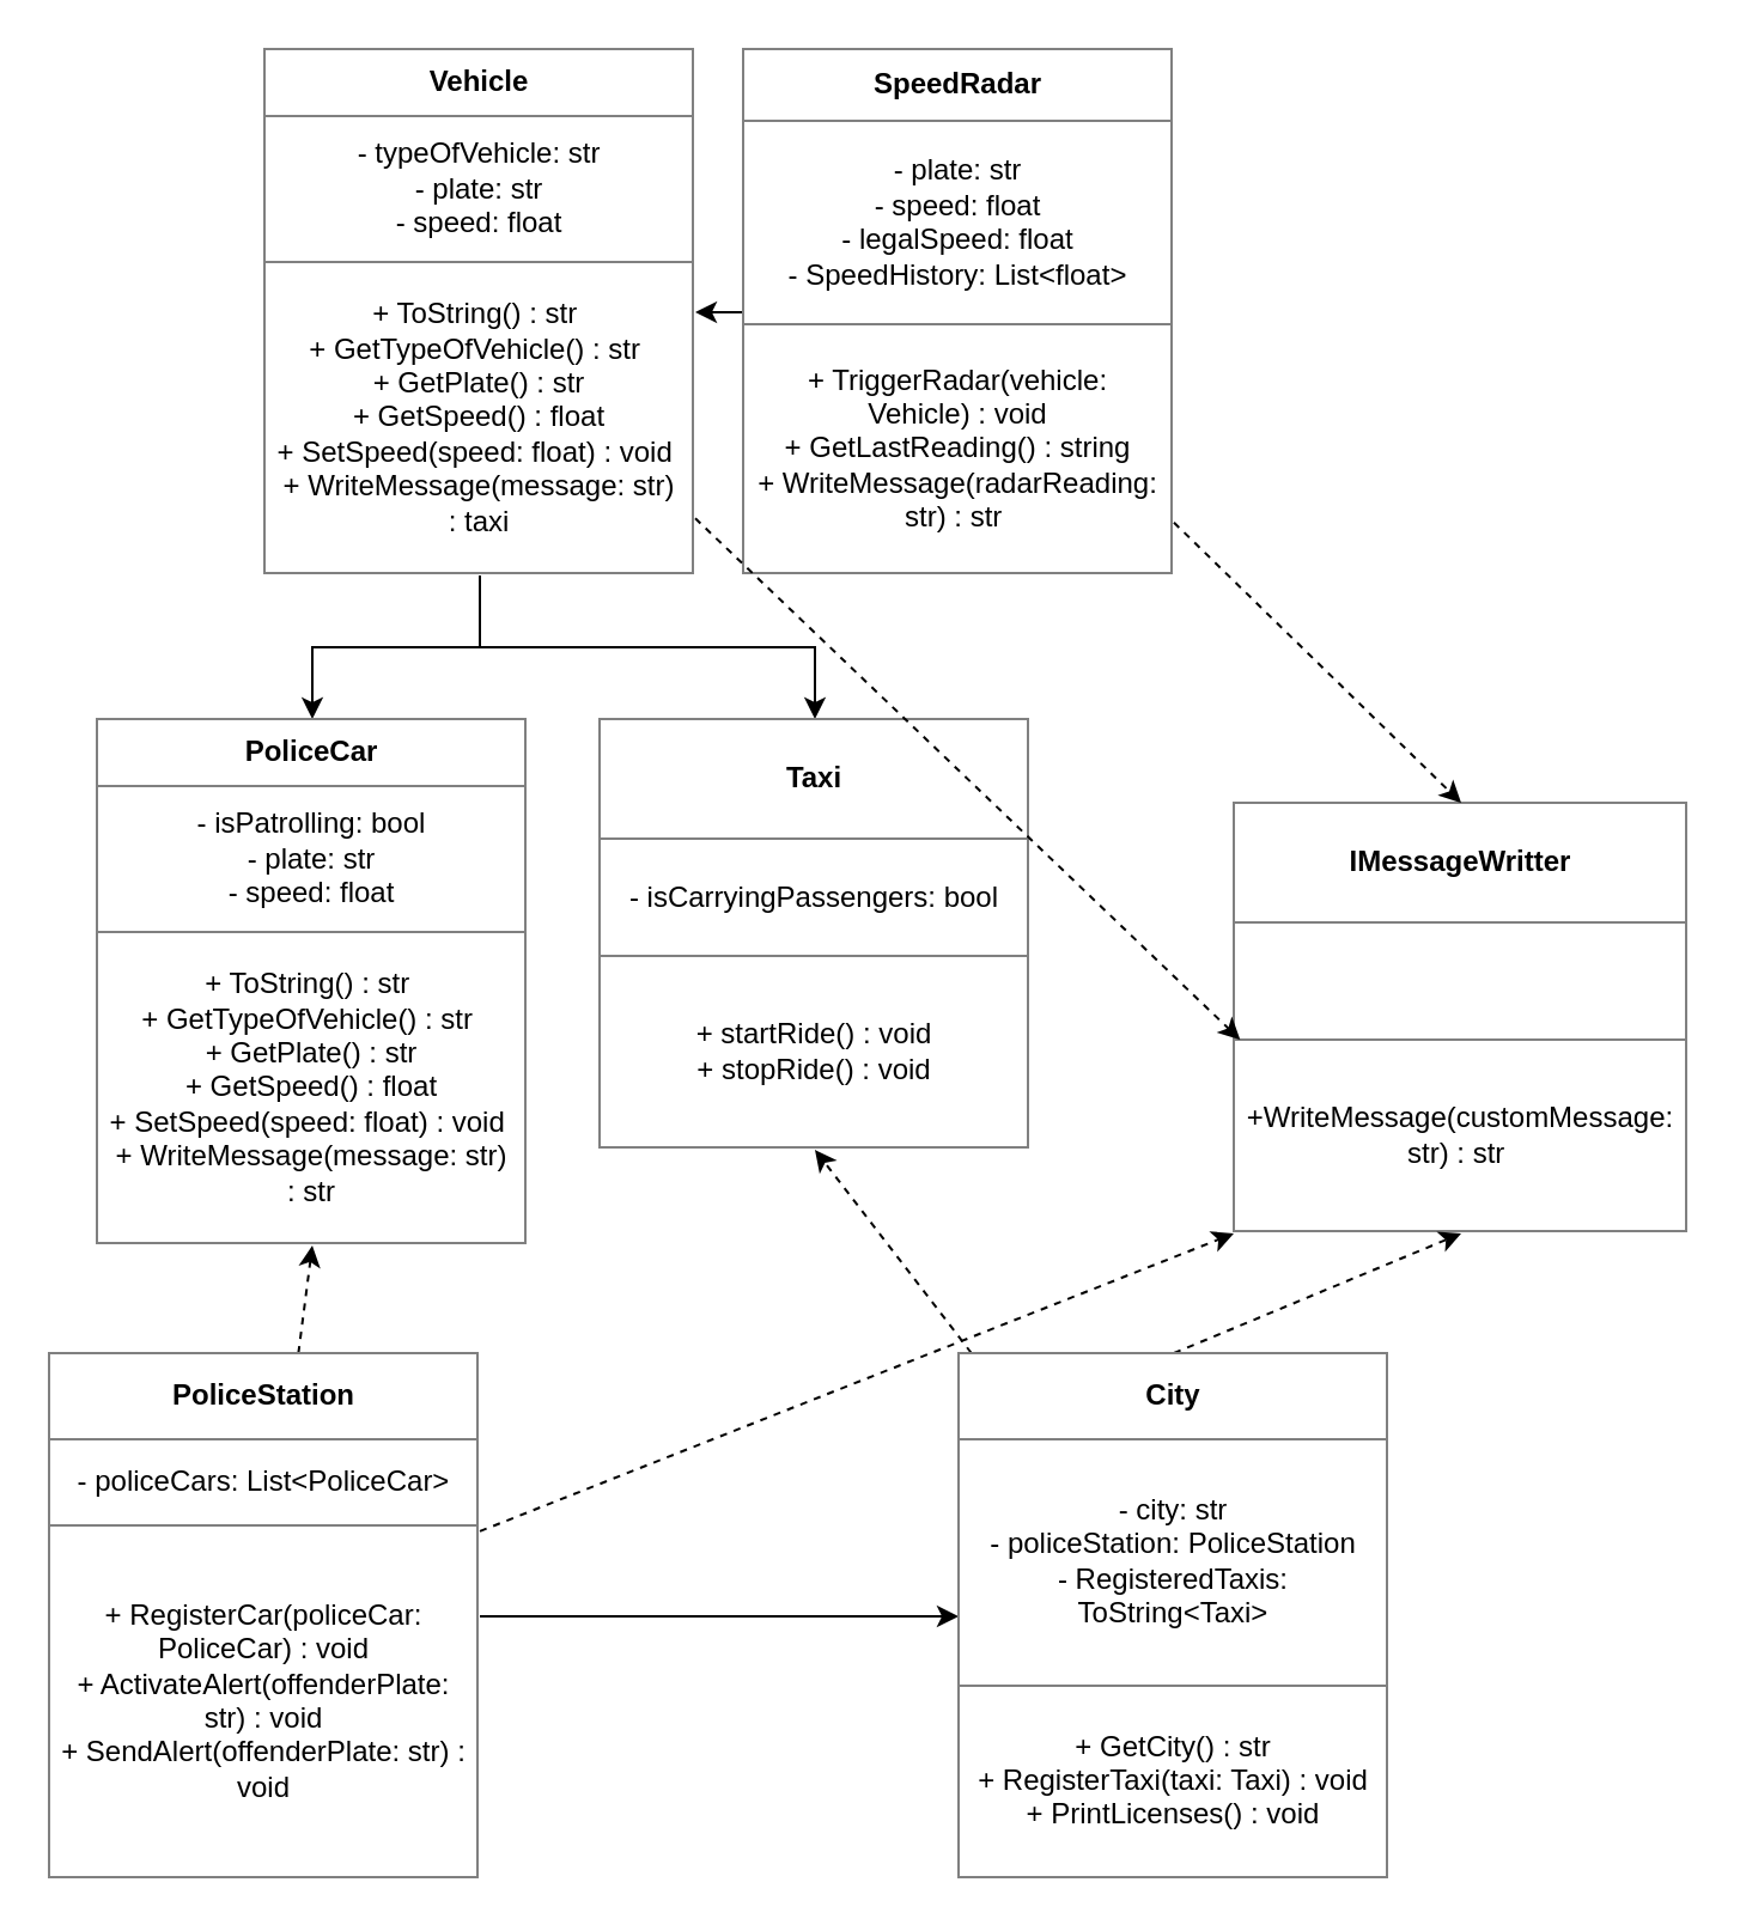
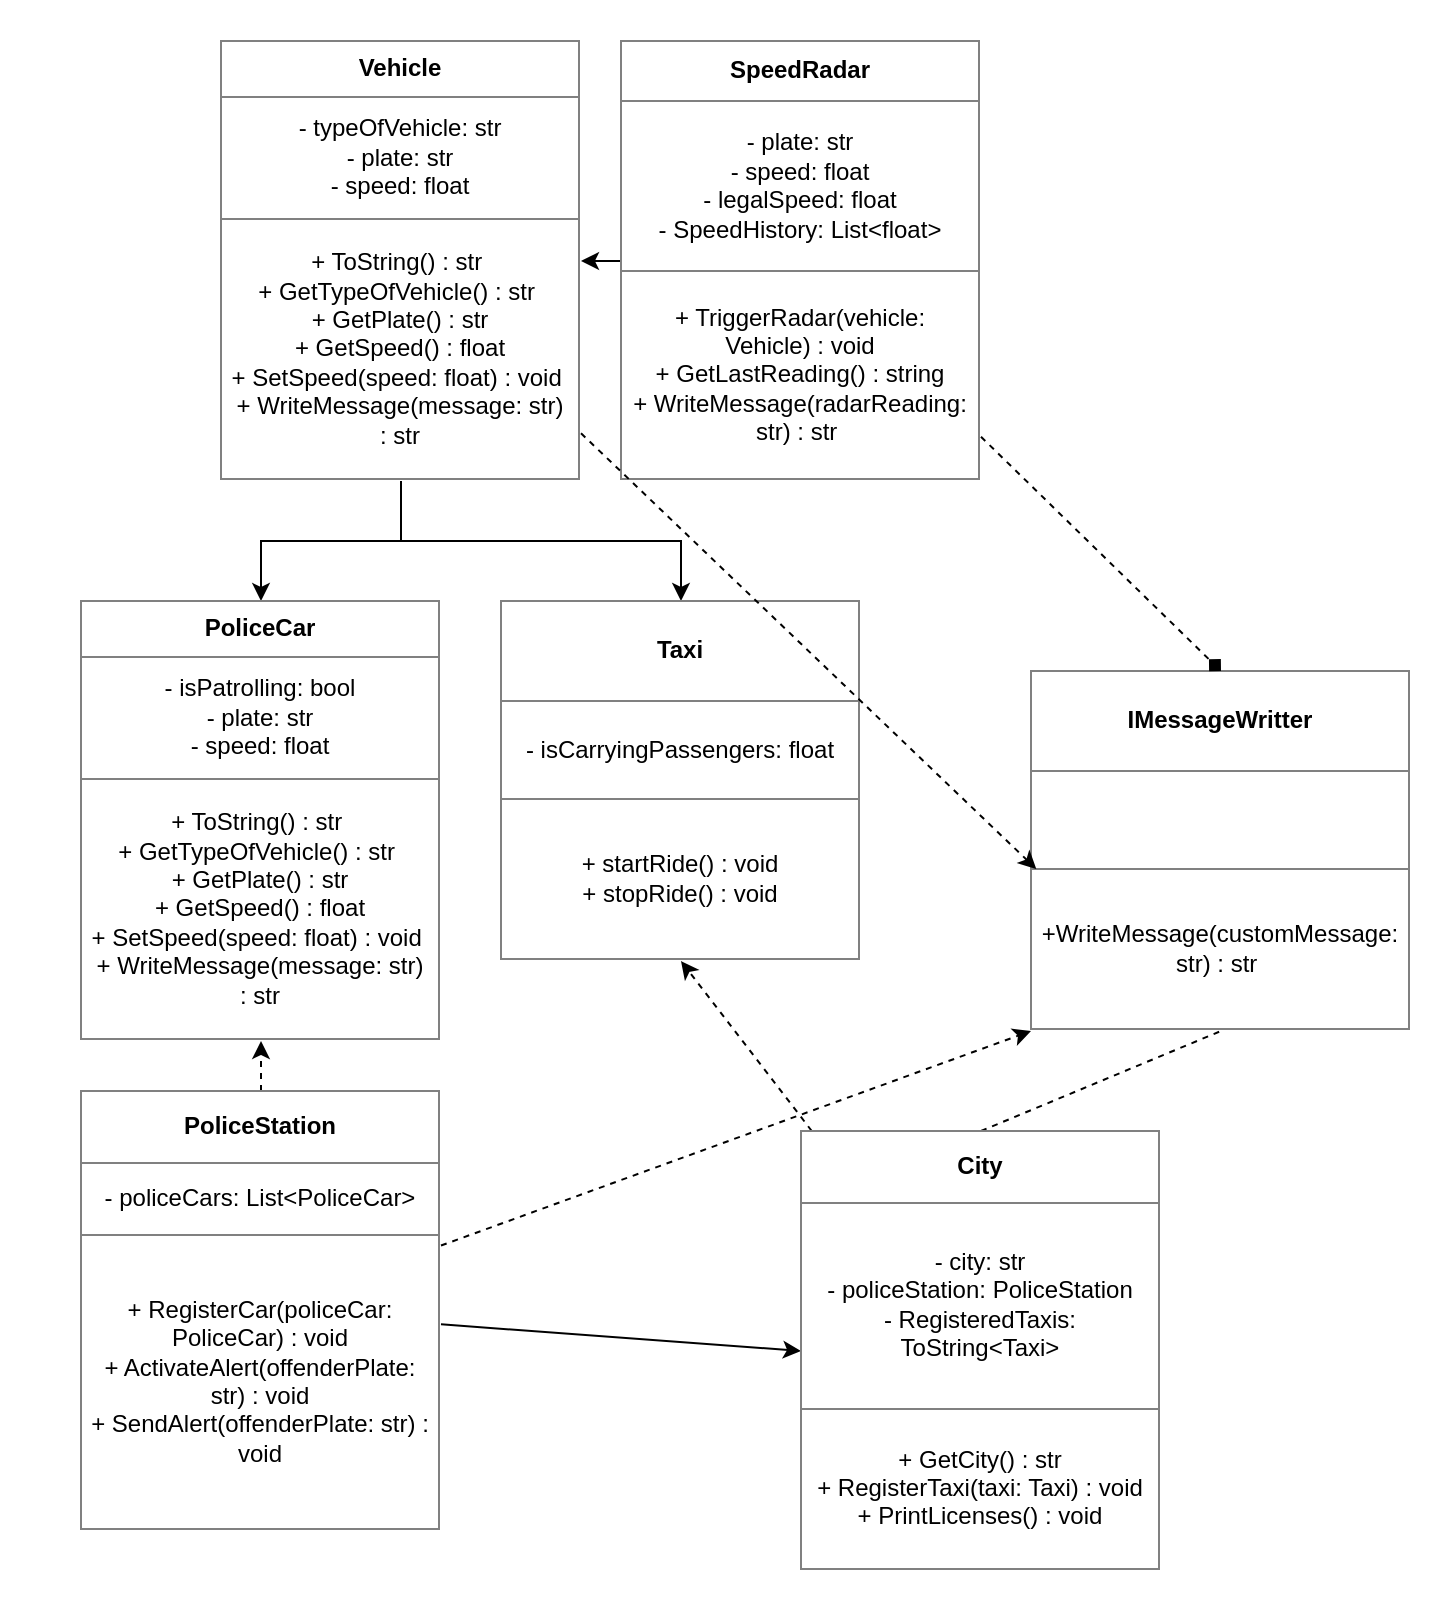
- <mxCell id="4" value="&lt;table border=&quot;1&quot; width=&quot;100%&quot; height=&quot;100%&quot; cellpadding=&quot;4&quot; style=&quot;width:100%;height:100%;border-collapse:collapse;&quot;&gt;&lt;tbody&gt;&lt;tr&gt;&lt;th align=&quot;center&quot;&gt;&lt;b&gt;Vehicle&lt;/b&gt;&lt;/th&gt;&lt;/tr&gt;&lt;tr&gt;&lt;td align=&quot;center&quot;&gt;- typeOfVehicle: str&lt;br&gt;- plate: str&lt;br&gt;- speed: float&lt;/td&gt;&lt;/tr&gt;&lt;tr&gt;&lt;td align=&quot;center&quot;&gt;+ ToString() : str&amp;nbsp;&lt;br&gt;+ GetTypeOfVehicle() : str&amp;nbsp;&lt;br&gt;+ GetPlate() : str&lt;br&gt;+ GetSpeed() : float&lt;br&gt;+ SetSpeed(speed: float) : void&amp;nbsp;&lt;br&gt;+ WriteMessage(message: str) : taxi&lt;/td&gt;&lt;/tr&gt;&lt;/tbody&gt;&lt;/table&gt;" style="text;html=1;whiteSpace=wrap;strokeColor=none;fillColor=none;overflow=fill;rounded=0;" vertex="1" parent="1"><mxGeometry x="110" y="20" width="180" height="220" as="geometry" /></mxCell>
+ <mxCell id="4" value="&lt;table border=&quot;1&quot; width=&quot;100%&quot; height=&quot;100%&quot; cellpadding=&quot;4&quot; style=&quot;width:100%;height:100%;border-collapse:collapse;&quot;&gt;&lt;tbody&gt;&lt;tr&gt;&lt;th align=&quot;center&quot;&gt;&lt;b&gt;Vehicle&lt;/b&gt;&lt;/th&gt;&lt;/tr&gt;&lt;tr&gt;&lt;td align=&quot;center&quot;&gt;- typeOfVehicle: str&lt;br&gt;- plate: str&lt;br&gt;- speed: float&lt;/td&gt;&lt;/tr&gt;&lt;tr&gt;&lt;td align=&quot;center&quot;&gt;+ ToString() : str&amp;nbsp;&lt;br&gt;+ GetTypeOfVehicle() : str&amp;nbsp;&lt;br&gt;+ GetPlate() : str&lt;br&gt;+ GetSpeed() : float&lt;br&gt;+ SetSpeed(speed: float) : void&amp;nbsp;&lt;br&gt;+ WriteMessage(message: str) : str&lt;/td&gt;&lt;/tr&gt;&lt;/tbody&gt;&lt;/table&gt;" style="text;html=1;whiteSpace=wrap;strokeColor=none;fillColor=none;overflow=fill;rounded=0;" vertex="1" parent="1"><mxGeometry x="110" y="20" width="180" height="220" as="geometry" /></mxCell>
- <mxCell id="5" value="&lt;table border=&quot;1&quot; width=&quot;100%&quot; height=&quot;100%&quot; cellpadding=&quot;4&quot; style=&quot;width:100%;height:100%;border-collapse:collapse;&quot;&gt;&lt;tbody&gt;&lt;tr&gt;&lt;th align=&quot;center&quot;&gt;&lt;b&gt;Taxi&lt;/b&gt;&lt;/th&gt;&lt;/tr&gt;&lt;tr&gt;&lt;td align=&quot;center&quot;&gt;- isCarryingPassengers: bool&lt;/td&gt;&lt;/tr&gt;&lt;tr&gt;&lt;td align=&quot;center&quot;&gt;+ startRide() : void&lt;br&gt;+ stopRide() : void&lt;/td&gt;&lt;/tr&gt;&lt;/tbody&gt;&lt;/table&gt;" style="text;html=1;whiteSpace=wrap;strokeColor=none;fillColor=none;overflow=fill;rounded=0;" vertex="1" parent="1"><mxGeometry x="250" y="300" width="180" height="180" as="geometry" /></mxCell>
+ <mxCell id="5" value="&lt;table border=&quot;1&quot; width=&quot;100%&quot; height=&quot;100%&quot; cellpadding=&quot;4&quot; style=&quot;width:100%;height:100%;border-collapse:collapse;&quot;&gt;&lt;tbody&gt;&lt;tr&gt;&lt;th align=&quot;center&quot;&gt;&lt;b&gt;Taxi&lt;/b&gt;&lt;/th&gt;&lt;/tr&gt;&lt;tr&gt;&lt;td align=&quot;center&quot;&gt;- isCarryingPassengers: float&lt;/td&gt;&lt;/tr&gt;&lt;tr&gt;&lt;td align=&quot;center&quot;&gt;+ startRide() : void&lt;br&gt;+ stopRide() : void&lt;/td&gt;&lt;/tr&gt;&lt;/tbody&gt;&lt;/table&gt;" style="text;html=1;whiteSpace=wrap;strokeColor=none;fillColor=none;overflow=fill;rounded=0;" vertex="1" parent="1"><mxGeometry x="250" y="300" width="180" height="180" as="geometry" /></mxCell>
- <mxCell id="9" style="edgeStyle=none;rounded=0;orthogonalLoop=1;jettySize=auto;html=1;entryX=0.5;entryY=0;entryDx=0;entryDy=0;dashed=1;" edge="1" parent="1" source="10" target="7"><mxGeometry relative="1" as="geometry" /></mxCell>
+ <mxCell id="9" style="edgeStyle=none;rounded=0;orthogonalLoop=1;jettySize=auto;html=1;entryX=0.5;entryY=0;entryDx=0;entryDy=0;dashed=1;endArrow=diamond;" edge="1" parent="1" source="10" target="7"><mxGeometry relative="1" as="geometry" /></mxCell>
- <mxCell id="16" style="edgeStyle=none;rounded=0;orthogonalLoop=1;jettySize=auto;html=1;exitX=0.5;exitY=0;exitDx=0;exitDy=0;entryX=0.5;entryY=1;entryDx=0;entryDy=0;dashed=1;" edge="1" parent="1" source="18" target="7"><mxGeometry relative="1" as="geometry" /></mxCell>
+ <mxCell id="16" style="edgeStyle=none;rounded=0;orthogonalLoop=1;jettySize=auto;html=1;exitX=0.5;exitY=0;exitDx=0;exitDy=0;entryX=0.5;entryY=1;entryDx=0;entryDy=0;dashed=1;endArrow=none;" edge="1" parent="1" source="18" target="7"><mxGeometry relative="1" as="geometry" /></mxCell>
- <mxCell id="15" value="&lt;table border=&quot;1&quot; width=&quot;100%&quot; height=&quot;100%&quot; cellpadding=&quot;4&quot; style=&quot;width:100%;height:100%;border-collapse:collapse;&quot;&gt;&lt;tbody&gt;&lt;tr&gt;&lt;th align=&quot;center&quot;&gt;PoliceStation&lt;/th&gt;&lt;/tr&gt;&lt;tr&gt;&lt;td align=&quot;center&quot;&gt;- policeCars: List&amp;lt;PoliceCar&amp;gt;&lt;/td&gt;&lt;/tr&gt;&lt;tr&gt;&lt;td align=&quot;center&quot;&gt;+ RegisterCar(policeCar: PoliceCar) : void&lt;br&gt;+ ActivateAlert(offenderPlate: str) : void&lt;br&gt;+ SendAlert(offenderPlate: str) : void&lt;/td&gt;&lt;/tr&gt;&lt;/tbody&gt;&lt;/table&gt;" style="text;html=1;whiteSpace=wrap;strokeColor=none;fillColor=none;overflow=fill;rounded=0;" vertex="1" parent="1"><mxGeometry x="20" y="565" width="180" height="220" as="geometry" /></mxCell>
+ <mxCell id="15" value="&lt;table border=&quot;1&quot; width=&quot;100%&quot; height=&quot;100%&quot; cellpadding=&quot;4&quot; style=&quot;width:100%;height:100%;border-collapse:collapse;&quot;&gt;&lt;tbody&gt;&lt;tr&gt;&lt;th align=&quot;center&quot;&gt;PoliceStation&lt;/th&gt;&lt;/tr&gt;&lt;tr&gt;&lt;td align=&quot;center&quot;&gt;- policeCars: List&amp;lt;PoliceCar&amp;gt;&lt;/td&gt;&lt;/tr&gt;&lt;tr&gt;&lt;td align=&quot;center&quot;&gt;+ RegisterCar(policeCar: PoliceCar) : void&lt;br&gt;+ ActivateAlert(offenderPlate: str) : void&lt;br&gt;+ SendAlert(offenderPlate: str) : void&lt;/td&gt;&lt;/tr&gt;&lt;/tbody&gt;&lt;/table&gt;" style="text;html=1;whiteSpace=wrap;strokeColor=none;fillColor=none;overflow=fill;rounded=0;" vertex="1" parent="1"><mxGeometry x="40" y="545" width="180" height="220" as="geometry" /></mxCell>
